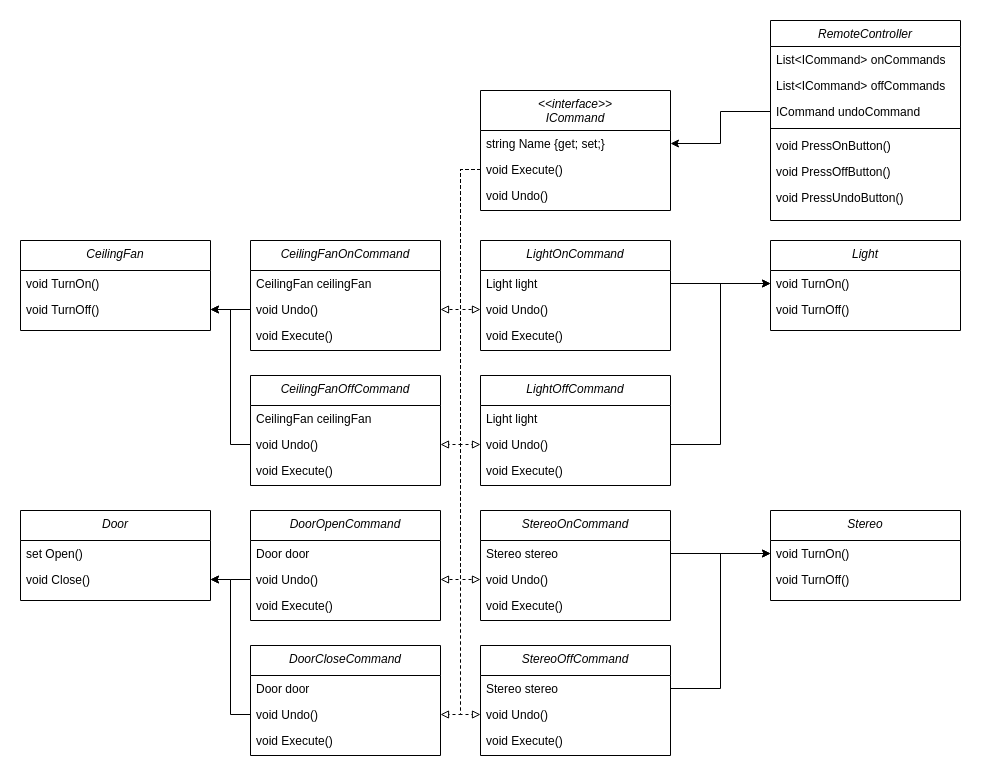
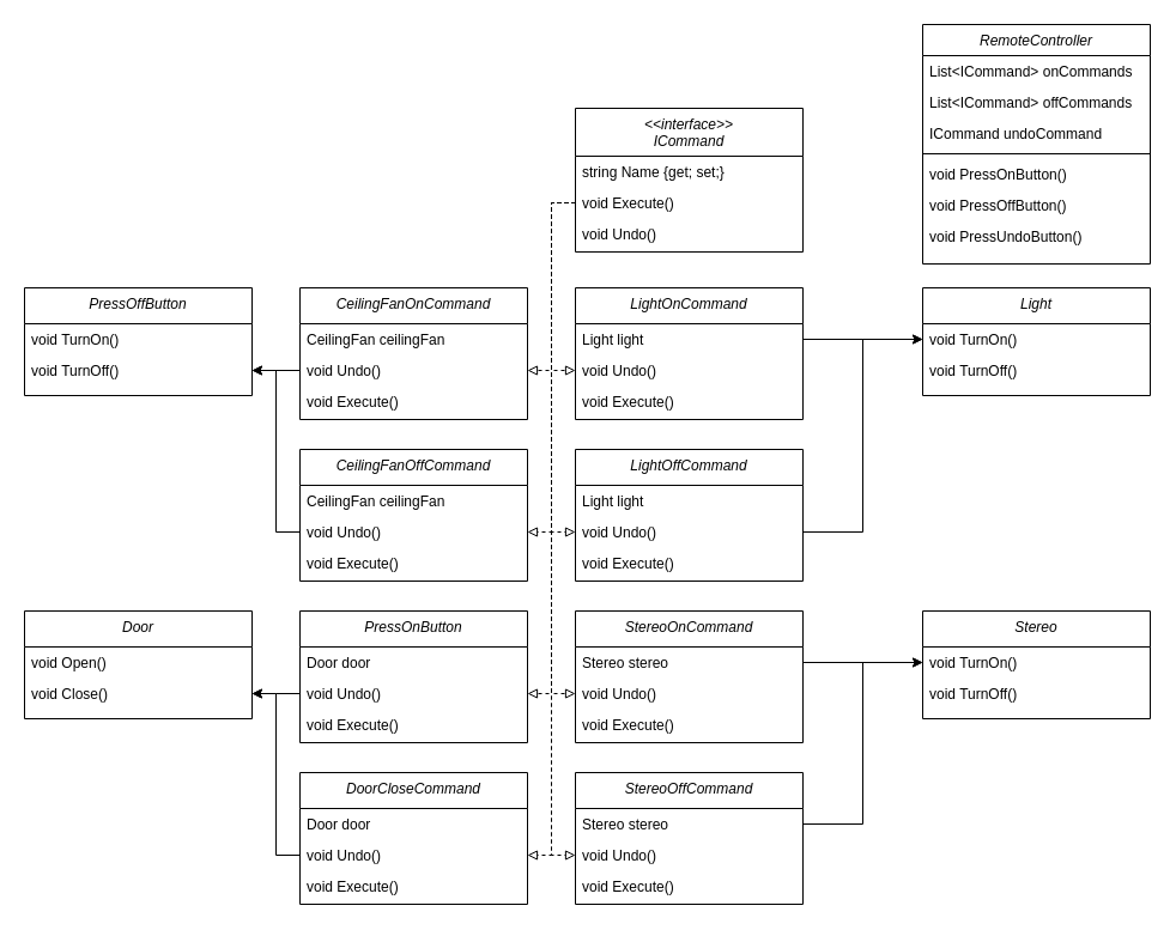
- <mxCell id="30" style="edgeStyle=orthogonalEdgeStyle;rounded=0;orthogonalLoop=1;jettySize=auto;html=1;entryX=1;entryY=0.5;entryDx=0;entryDy=0;" edge="1" parent="1" source="5" target="11"><mxGeometry relative="1" as="geometry" /></mxCell>
- <mxCell id="20" value="CeilingFan" style="swimlane;fontStyle=2;align=center;verticalAlign=top;childLayout=stackLayout;horizontal=1;startSize=30;horizontalStack=0;resizeParent=1;resizeLast=0;collapsible=1;marginBottom=0;rounded=0;shadow=0;strokeWidth=1;" vertex="1" parent="1"><mxGeometry x="20" y="240" width="190" height="90" as="geometry"><mxRectangle x="230" y="140" width="160" height="26" as="alternateBounds" /></mxGeometry></mxCell>
+ <mxCell id="20" value="PressOffButton" style="swimlane;fontStyle=2;align=center;verticalAlign=top;childLayout=stackLayout;horizontal=1;startSize=30;horizontalStack=0;resizeParent=1;resizeLast=0;collapsible=1;marginBottom=0;rounded=0;shadow=0;strokeWidth=1;" vertex="1" parent="1"><mxGeometry x="20" y="240" width="190" height="90" as="geometry"><mxRectangle x="230" y="140" width="160" height="26" as="alternateBounds" /></mxGeometry></mxCell>
- <mxCell id="63" value="DoorOpenCommand" style="swimlane;fontStyle=2;align=center;verticalAlign=top;childLayout=stackLayout;horizontal=1;startSize=30;horizontalStack=0;resizeParent=1;resizeLast=0;collapsible=1;marginBottom=0;rounded=0;shadow=0;strokeWidth=1;" vertex="1" parent="1"><mxGeometry x="250" y="510" width="190" height="110" as="geometry"><mxRectangle x="230" y="140" width="160" height="26" as="alternateBounds" /></mxGeometry></mxCell>
+ <mxCell id="63" value="PressOnButton" style="swimlane;fontStyle=2;align=center;verticalAlign=top;childLayout=stackLayout;horizontal=1;startSize=30;horizontalStack=0;resizeParent=1;resizeLast=0;collapsible=1;marginBottom=0;rounded=0;shadow=0;strokeWidth=1;" vertex="1" parent="1"><mxGeometry x="250" y="510" width="190" height="110" as="geometry"><mxRectangle x="230" y="140" width="160" height="26" as="alternateBounds" /></mxGeometry></mxCell>
- <mxCell id="18" value="set Open()" style="text;align=left;verticalAlign=top;spacingLeft=4;spacingRight=4;overflow=hidden;rotatable=0;points=[[0,0.5],[1,0.5]];portConstraint=eastwest;" vertex="1" parent="17"><mxGeometry y="30" width="190" height="26" as="geometry" /></mxCell>
+ <mxCell id="18" value="void Open()" style="text;align=left;verticalAlign=top;spacingLeft=4;spacingRight=4;overflow=hidden;rotatable=0;points=[[0,0.5],[1,0.5]];portConstraint=eastwest;" vertex="1" parent="17"><mxGeometry y="30" width="190" height="26" as="geometry" /></mxCell>
